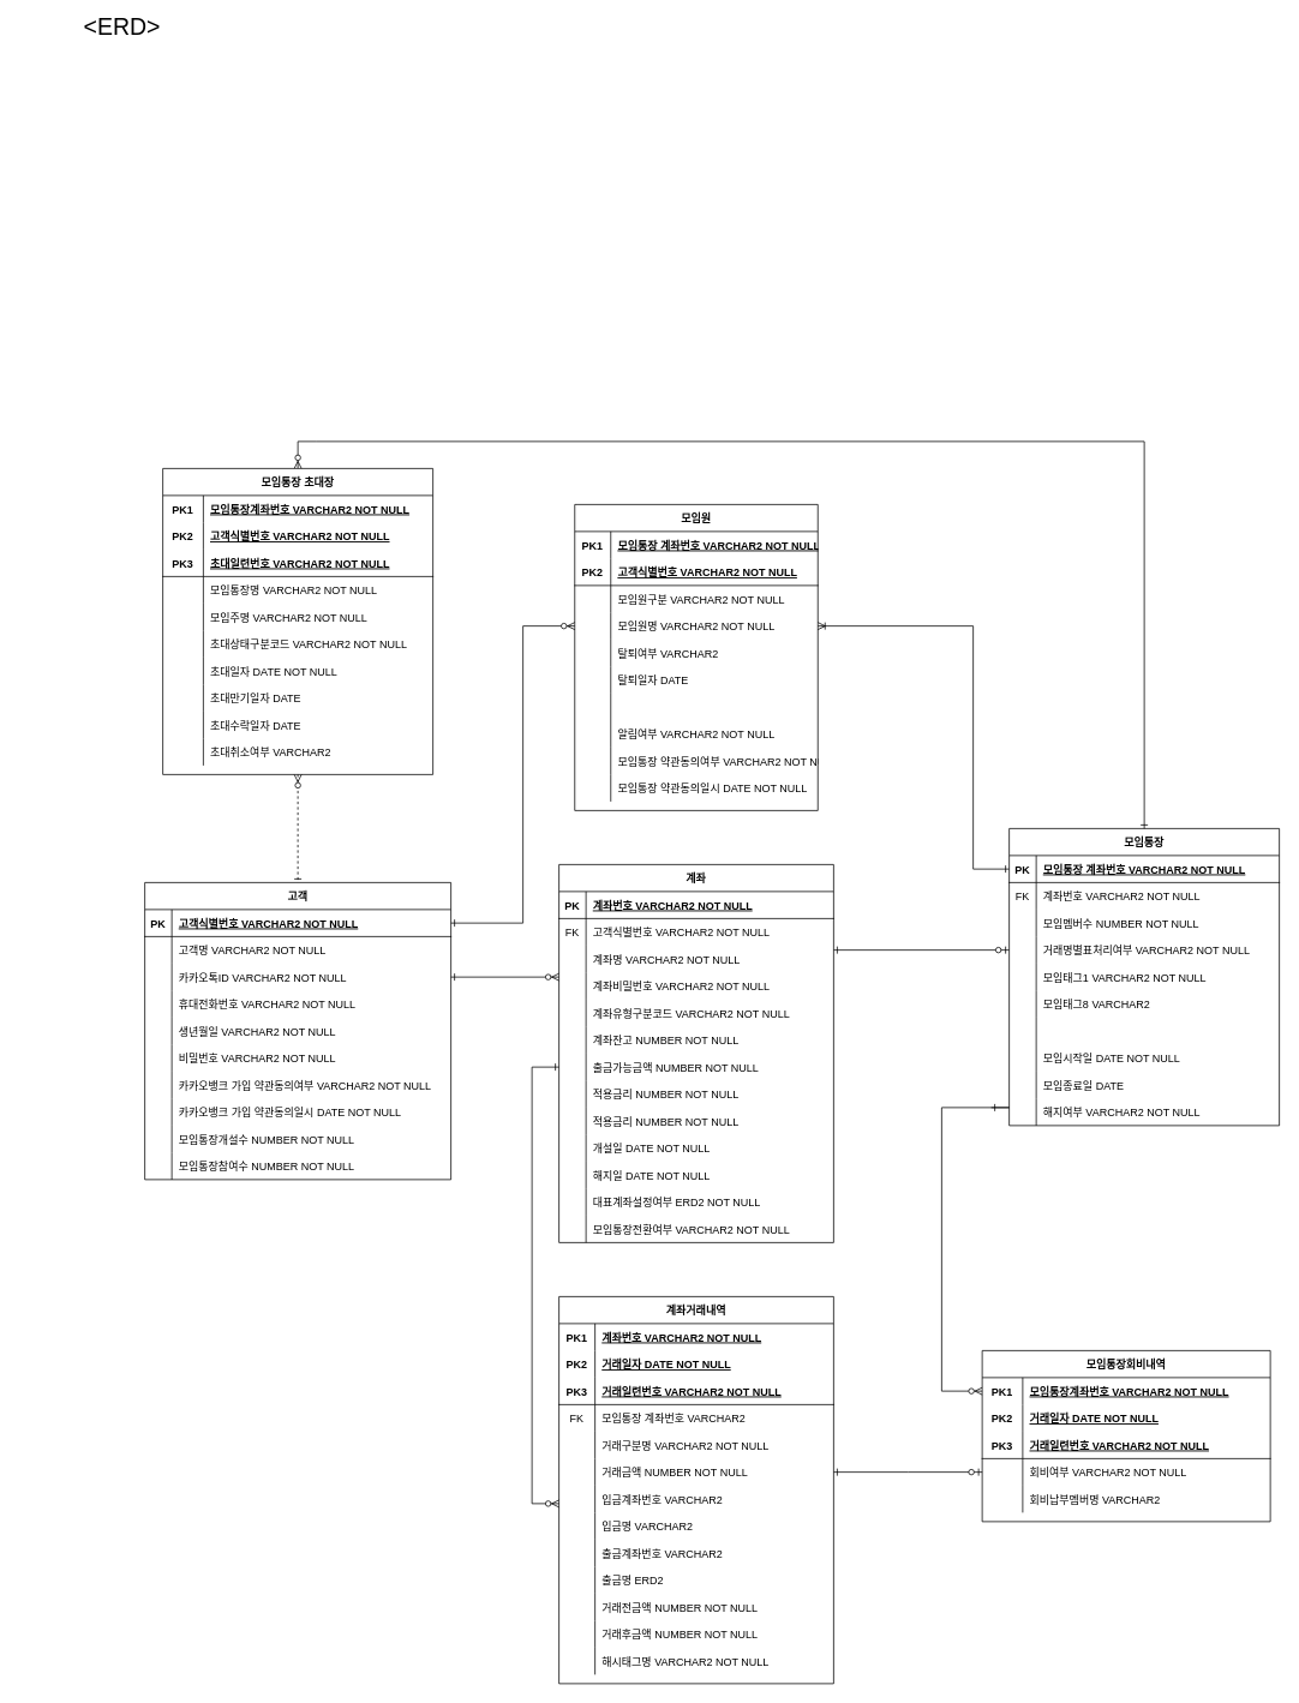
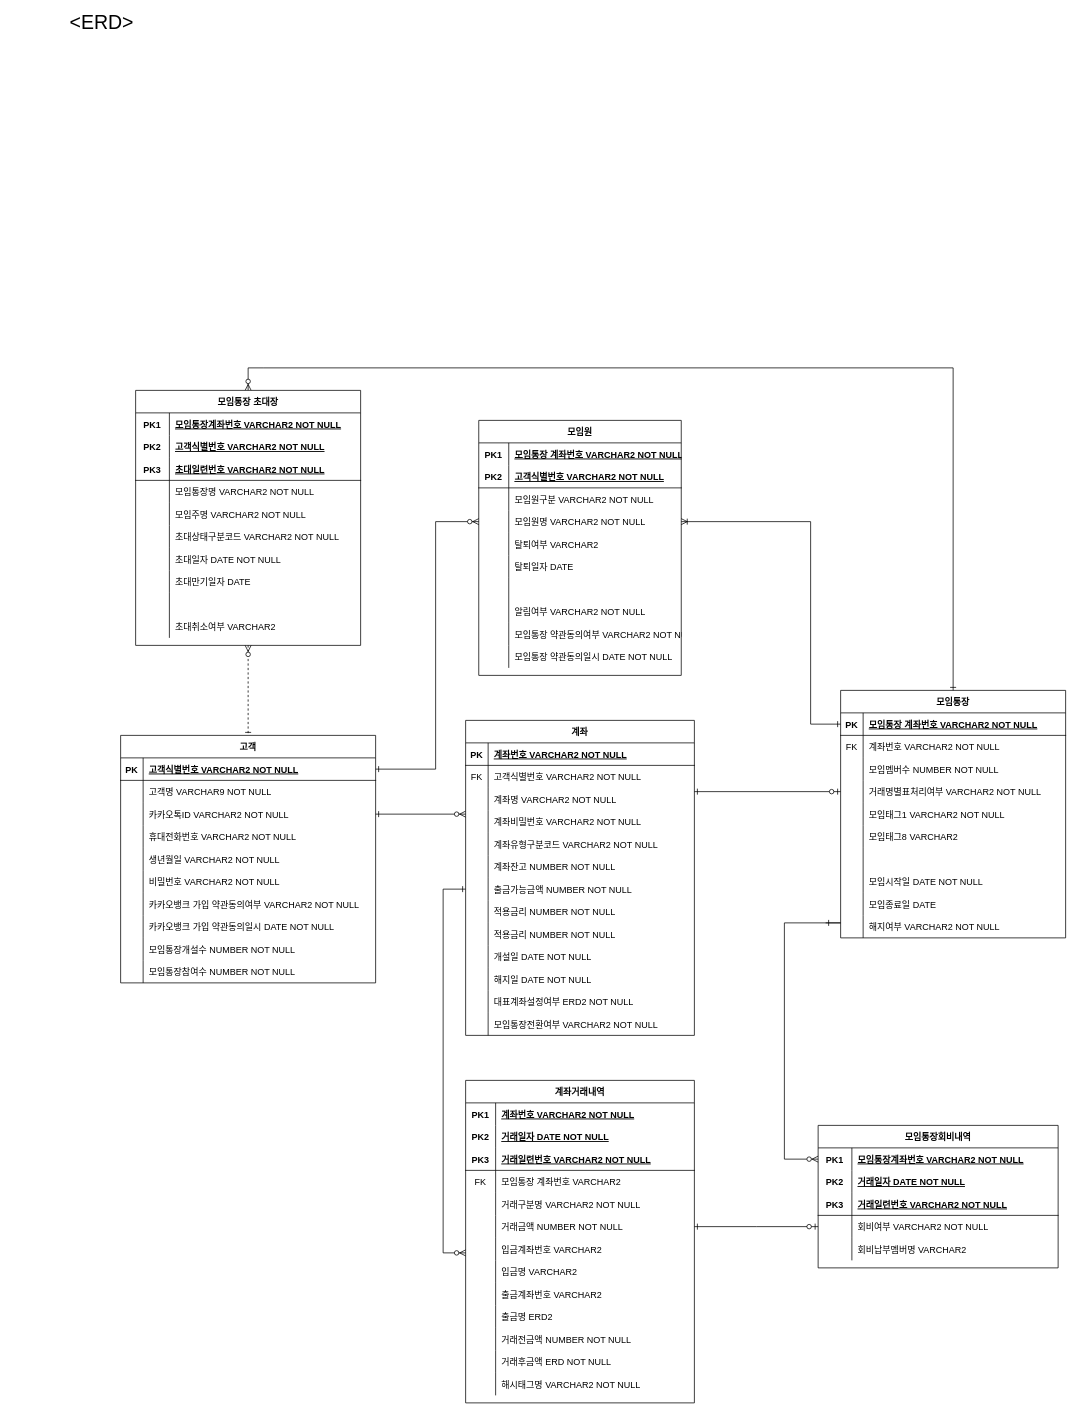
- <mxCell id="225" value="초대수락일자 DATE" style="shape=partialRectangle;connectable=0;fillColor=none;top=0;left=0;bottom=0;right=0;align=left;spacingLeft=6;overflow=hidden;" parent="223" vertex="1"><mxGeometry x="45" width="255" height="30" as="geometry" /></mxCell>
- <mxCell id="80" value="고객명 VARCHAR2 NOT NULL" style="shape=partialRectangle;overflow=hidden;connectable=0;fillColor=none;top=0;left=0;bottom=0;right=0;align=left;spacingLeft=6;" parent="78" vertex="1"><mxGeometry x="30" width="310" height="30" as="geometry" /></mxCell>
+ <mxCell id="80" value="고객명 VARCHAR9 NOT NULL" style="shape=partialRectangle;overflow=hidden;connectable=0;fillColor=none;top=0;left=0;bottom=0;right=0;align=left;spacingLeft=6;" parent="78" vertex="1"><mxGeometry x="30" width="310" height="30" as="geometry" /></mxCell>
- <mxCell id="172" value="거래후금액 NUMBER NOT NULL" style="shape=partialRectangle;connectable=0;fillColor=none;top=0;left=0;bottom=0;right=0;align=left;spacingLeft=6;overflow=hidden;" parent="170" vertex="1"><mxGeometry x="40" width="265" height="30" as="geometry" /></mxCell>
+ <mxCell id="172" value="거래후금액 ERD NOT NULL" style="shape=partialRectangle;connectable=0;fillColor=none;top=0;left=0;bottom=0;right=0;align=left;spacingLeft=6;overflow=hidden;" parent="170" vertex="1"><mxGeometry x="40" width="265" height="30" as="geometry" /></mxCell>
